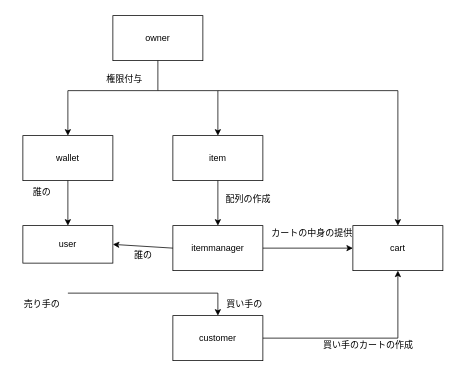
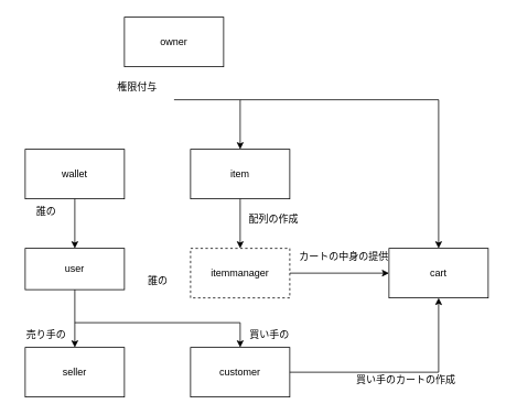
- <mxCell id="4" value="" style="endArrow=classic;html=1;rounded=0;exitX=0.5;exitY=1;exitDx=0;exitDy=0;entryX=0.5;entryY=0;entryDx=0;entryDy=0;" edge="1" parent="1" source="2" target="3"><mxGeometry width="50" height="50" relative="1" as="geometry"><mxPoint x="190" y="280" as="sourcePoint" /><mxPoint x="240" y="230" as="targetPoint" /><Array as="points"><mxPoint x="210" y="120" /><mxPoint x="90" y="120" /></Array></mxGeometry></mxCell>
- <mxCell id="11" value="" style="endArrow=classic;html=1;rounded=0;exitX=0;exitY=0.5;exitDx=0;exitDy=0;entryX=1;entryY=0.5;entryDx=0;entryDy=0;" edge="1" parent="1" source="9" target="7"><mxGeometry width="50" height="50" relative="1" as="geometry"><mxPoint x="190" y="280" as="sourcePoint" /><mxPoint x="240" y="230" as="targetPoint" /></mxGeometry></mxCell>
- <mxCell id="9" value="itemmanager" style="rounded=0;whiteSpace=wrap;html=1;" vertex="1" parent="1"><mxGeometry x="230" y="300" width="120" height="60" as="geometry" /></mxCell>
+ <mxCell id="9" value="itemmanager" style="rounded=0;whiteSpace=wrap;html=1;dashed=1;" vertex="1" parent="1"><mxGeometry x="230" y="300" width="120" height="60" as="geometry" /></mxCell>
+ <mxCell id="18" value="" style="endArrow=classic;html=1;rounded=0;exitX=0.5;exitY=1;exitDx=0;exitDy=0;entryX=0.5;entryY=0;entryDx=0;entryDy=0;" edge="1" parent="1" source="7" target="16"><mxGeometry width="50" height="50" relative="1" as="geometry"><mxPoint x="190" y="280" as="sourcePoint" /><mxPoint x="240" y="230" as="targetPoint" /></mxGeometry></mxCell>
+ <mxCell id="16" value="seller" style="rounded=0;whiteSpace=wrap;html=1;" vertex="1" parent="1"><mxGeometry x="30" y="420" width="120" height="60" as="geometry" /></mxCell>
